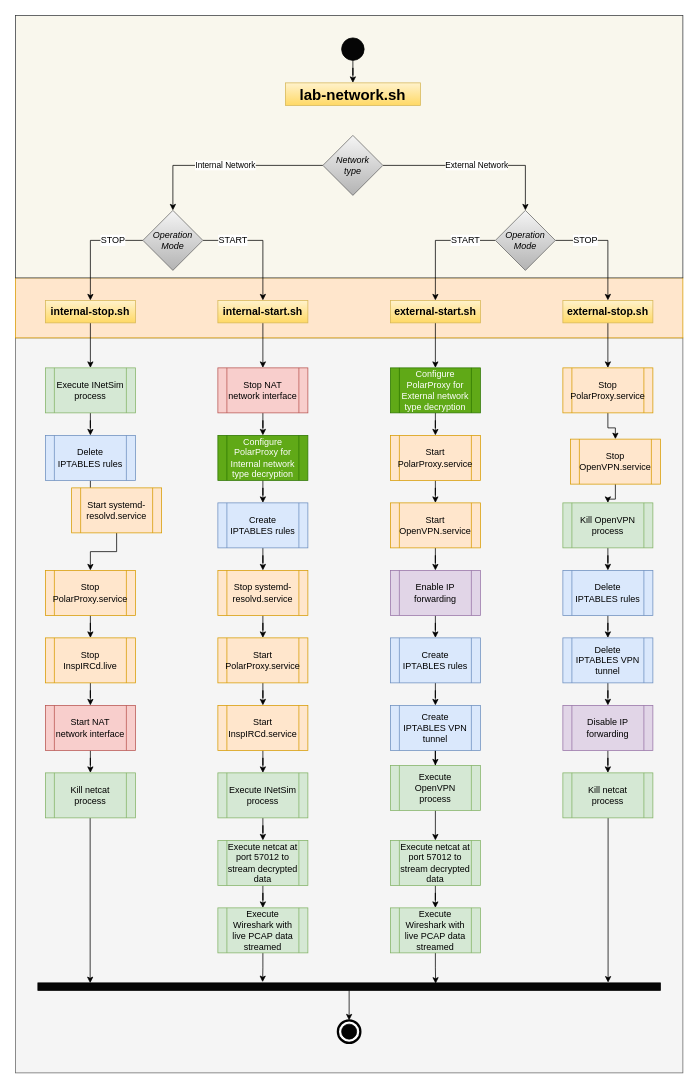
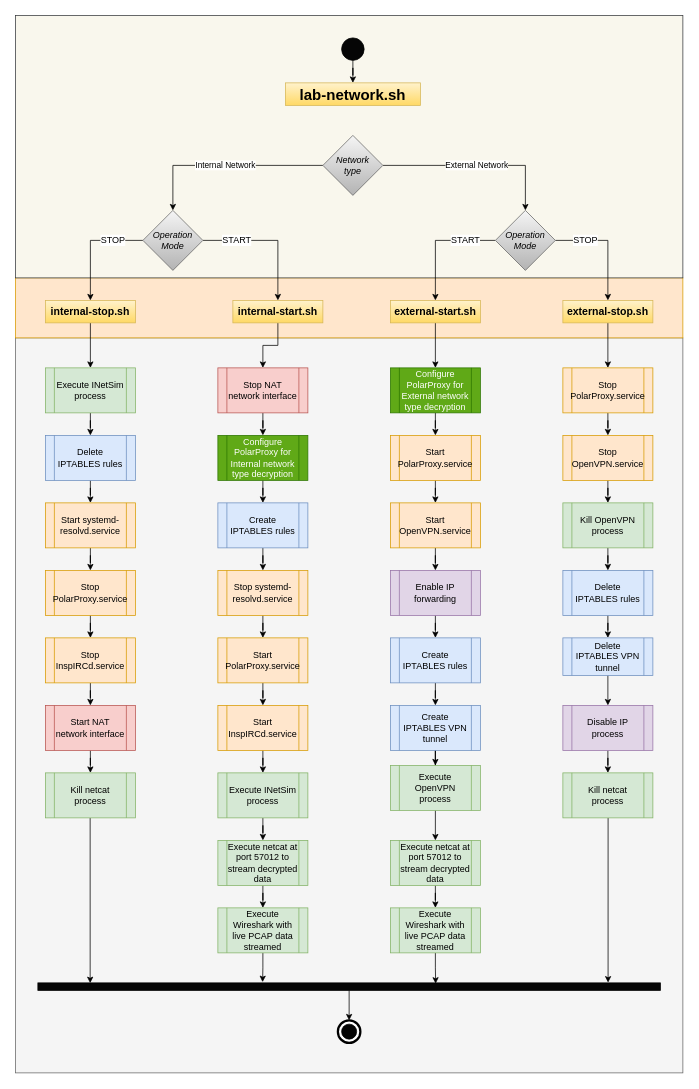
- <mxCell id="11" value="&lt;font style=&quot;font-size: 14px&quot;&gt;internal-start.sh&lt;/font&gt;" style="rounded=0;whiteSpace=wrap;html=1;gradientColor=#ffd966;fillColor=#fff2cc;strokeColor=#d6b656;fontStyle=1" vertex="1" parent="1"><mxGeometry x="290" y="400" width="120" height="30" as="geometry" /></mxCell>
+ <mxCell id="11" value="&lt;font style=&quot;font-size: 14px&quot;&gt;internal-start.sh&lt;/font&gt;" style="rounded=0;whiteSpace=wrap;html=1;gradientColor=#ffd966;fillColor=#fff2cc;strokeColor=#d6b656;fontStyle=1" vertex="1" parent="1"><mxGeometry x="310" y="400" width="120" height="30" as="geometry" /></mxCell>
- <mxCell id="73" value="Stop OpenVPN.service" style="shape=process;whiteSpace=wrap;html=1;backgroundOutline=1;fillColor=#ffe6cc;strokeColor=#d79b00;" vertex="1" parent="1"><mxGeometry x="760" y="585" width="120" height="60" as="geometry" /></mxCell>
+ <mxCell id="73" value="Stop OpenVPN.service" style="shape=process;whiteSpace=wrap;html=1;backgroundOutline=1;fillColor=#ffe6cc;strokeColor=#d79b00;" vertex="1" parent="1"><mxGeometry x="750" y="580" width="120" height="60" as="geometry" /></mxCell>
- <mxCell id="36" value="Start systemd-resolvd.service" style="shape=process;whiteSpace=wrap;html=1;backgroundOutline=1;fillColor=#ffe6cc;strokeColor=#d79b00;" vertex="1" parent="1"><mxGeometry x="95" y="650" width="120" height="60" as="geometry" /></mxCell>
+ <mxCell id="36" value="Start systemd-resolvd.service" style="shape=process;whiteSpace=wrap;html=1;backgroundOutline=1;fillColor=#ffe6cc;strokeColor=#d79b00;" vertex="1" parent="1"><mxGeometry x="60" y="670" width="120" height="60" as="geometry" /></mxCell>
- <mxCell id="40" value="Stop InspIRCd.live" style="shape=process;whiteSpace=wrap;html=1;backgroundOutline=1;fillColor=#ffe6cc;strokeColor=#d79b00;" vertex="1" parent="1"><mxGeometry x="60" y="850" width="120" height="60" as="geometry" /></mxCell>
+ <mxCell id="40" value="Stop InspIRCd.service" style="shape=process;whiteSpace=wrap;html=1;backgroundOutline=1;fillColor=#ffe6cc;strokeColor=#d79b00;" vertex="1" parent="1"><mxGeometry x="60" y="850" width="120" height="60" as="geometry" /></mxCell>
- <mxCell id="79" value="&lt;div&gt;Delete IPTABLES VPN tunnel &lt;/div&gt;" style="shape=process;whiteSpace=wrap;html=1;backgroundOutline=1;fillColor=#dae8fc;strokeColor=#6c8ebf;" vertex="1" parent="1"><mxGeometry x="750" y="850" width="120" height="60" as="geometry" /></mxCell>
+ <mxCell id="79" value="&lt;div&gt;Delete IPTABLES VPN tunnel &lt;/div&gt;" style="shape=process;whiteSpace=wrap;html=1;backgroundOutline=1;fillColor=#dae8fc;strokeColor=#6c8ebf;" vertex="1" parent="1"><mxGeometry x="750" y="850" width="120" height="50" as="geometry" /></mxCell>
- <mxCell id="81" value="Disable IP forwarding" style="shape=process;whiteSpace=wrap;html=1;backgroundOutline=1;fillColor=#e1d5e7;strokeColor=#9673a6;" vertex="1" parent="1"><mxGeometry x="750" y="940" width="120" height="60" as="geometry" /></mxCell>
+ <mxCell id="81" value="Disable IP process" style="shape=process;whiteSpace=wrap;html=1;backgroundOutline=1;fillColor=#e1d5e7;strokeColor=#9673a6;" vertex="1" parent="1"><mxGeometry x="750" y="940" width="120" height="60" as="geometry" /></mxCell>
